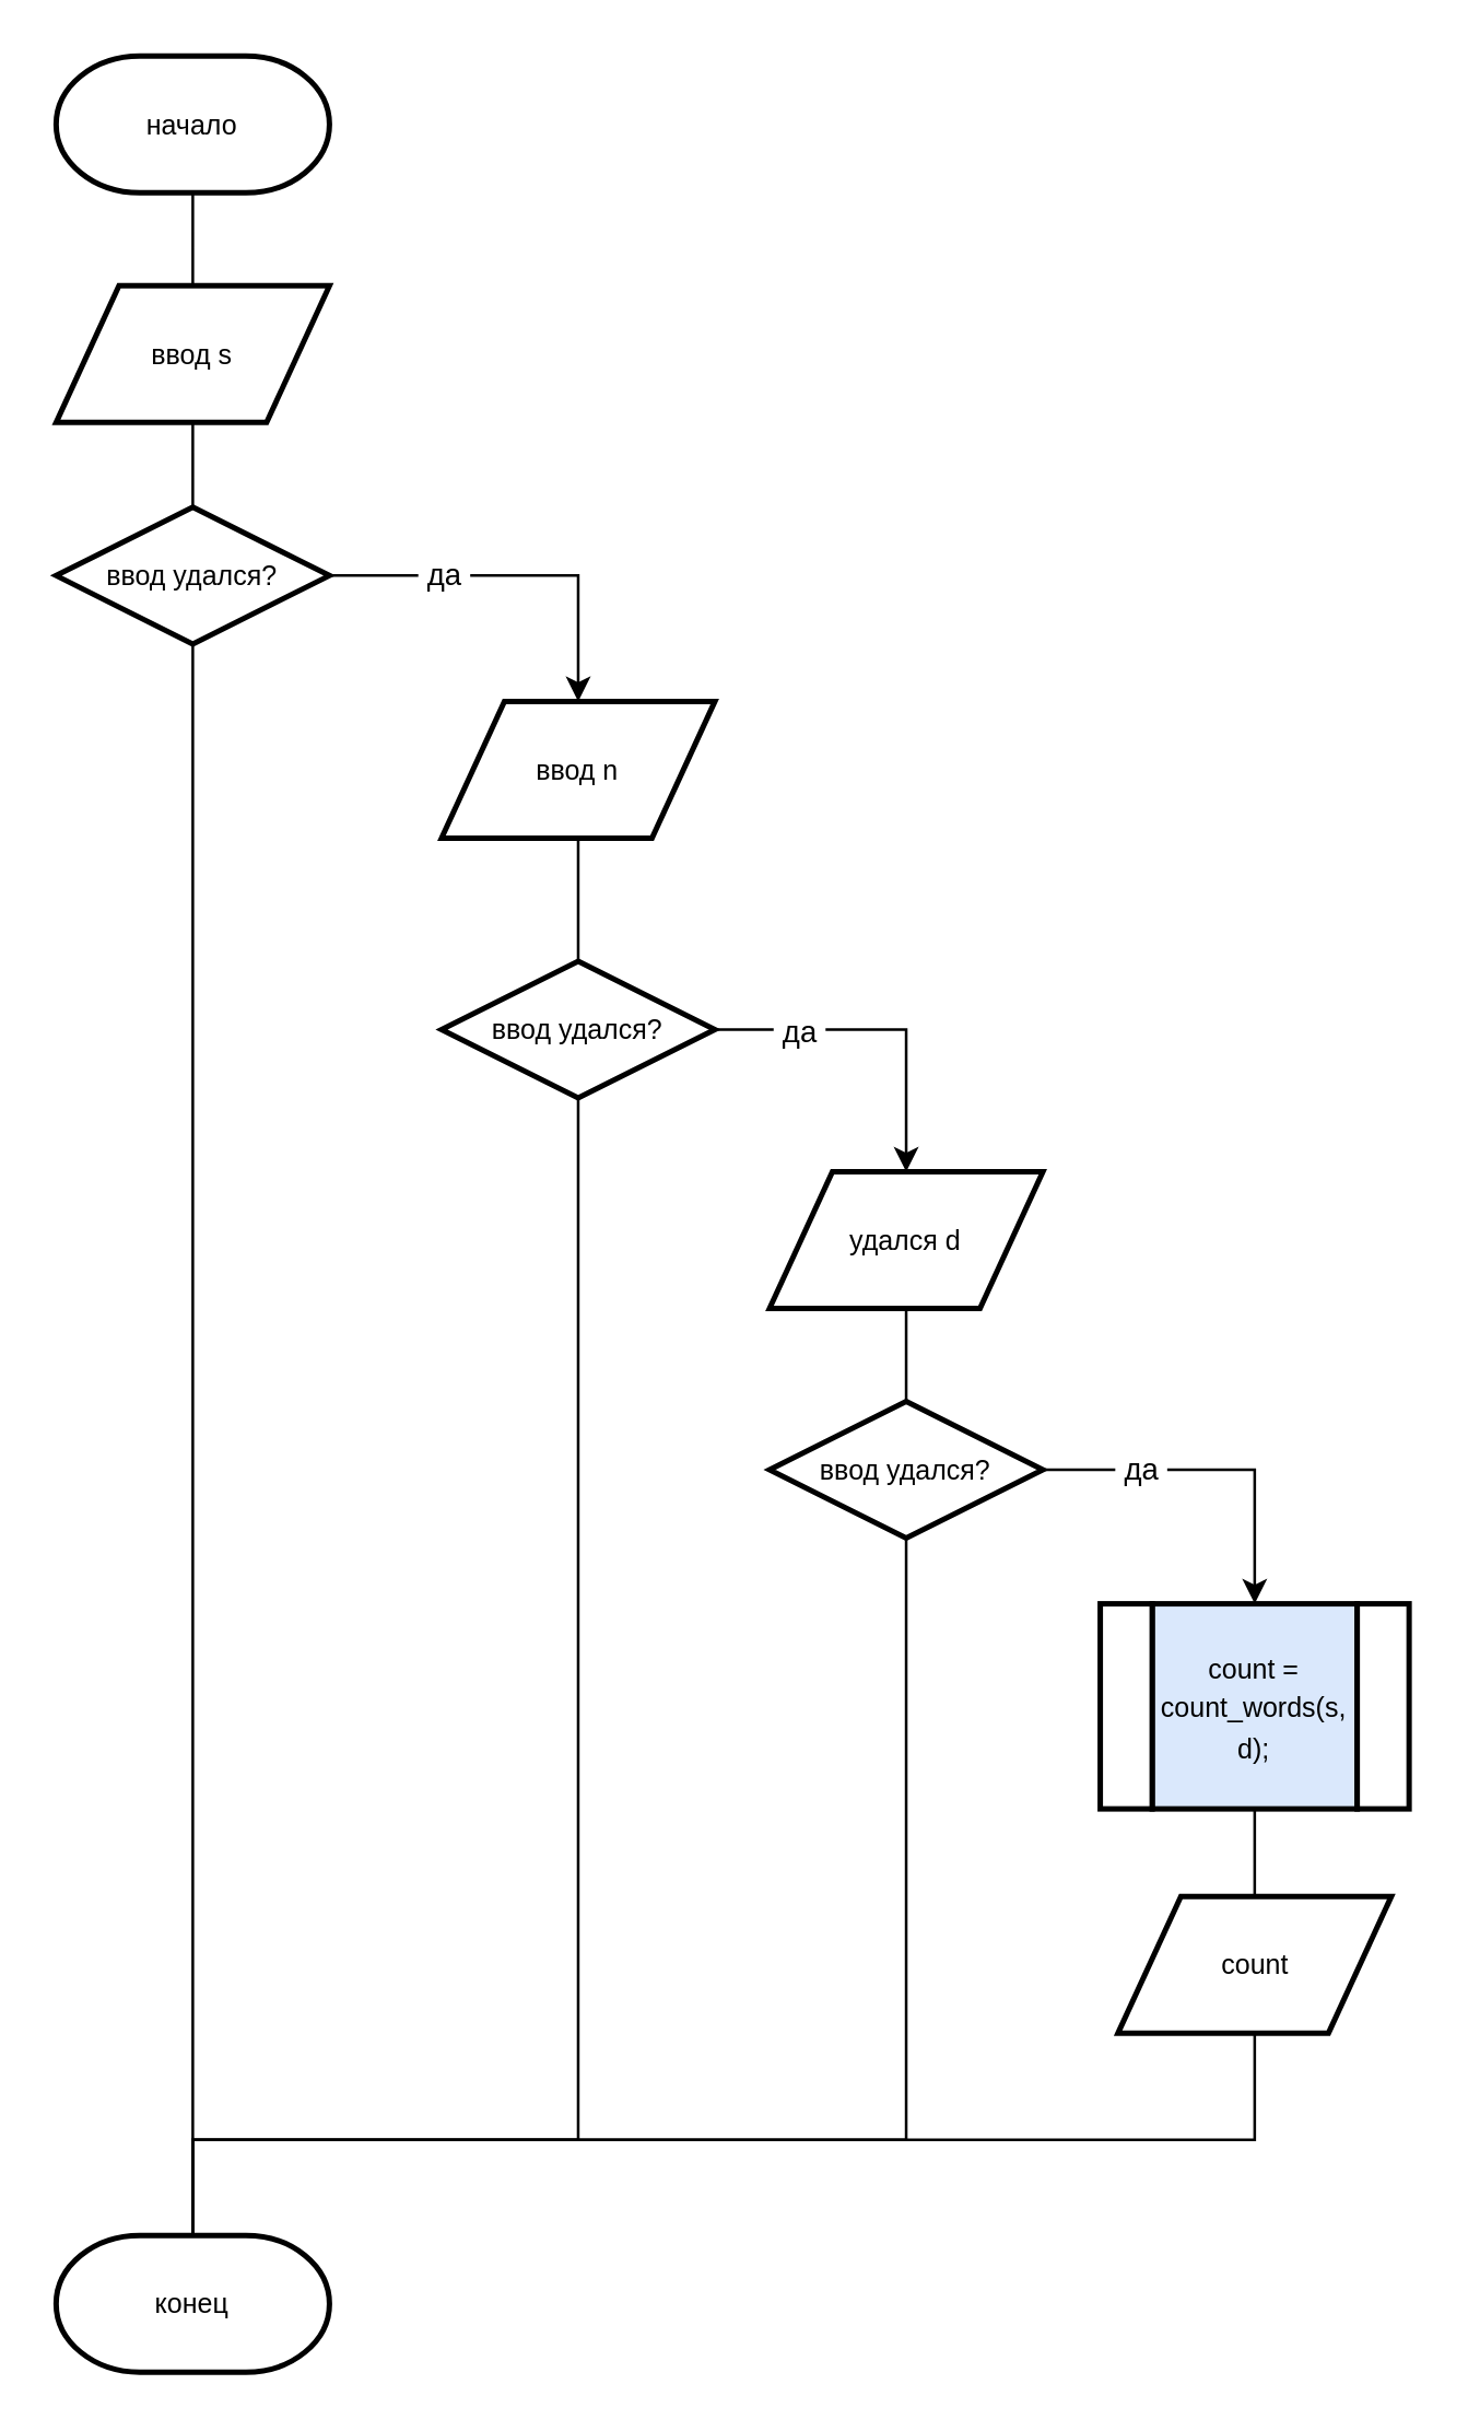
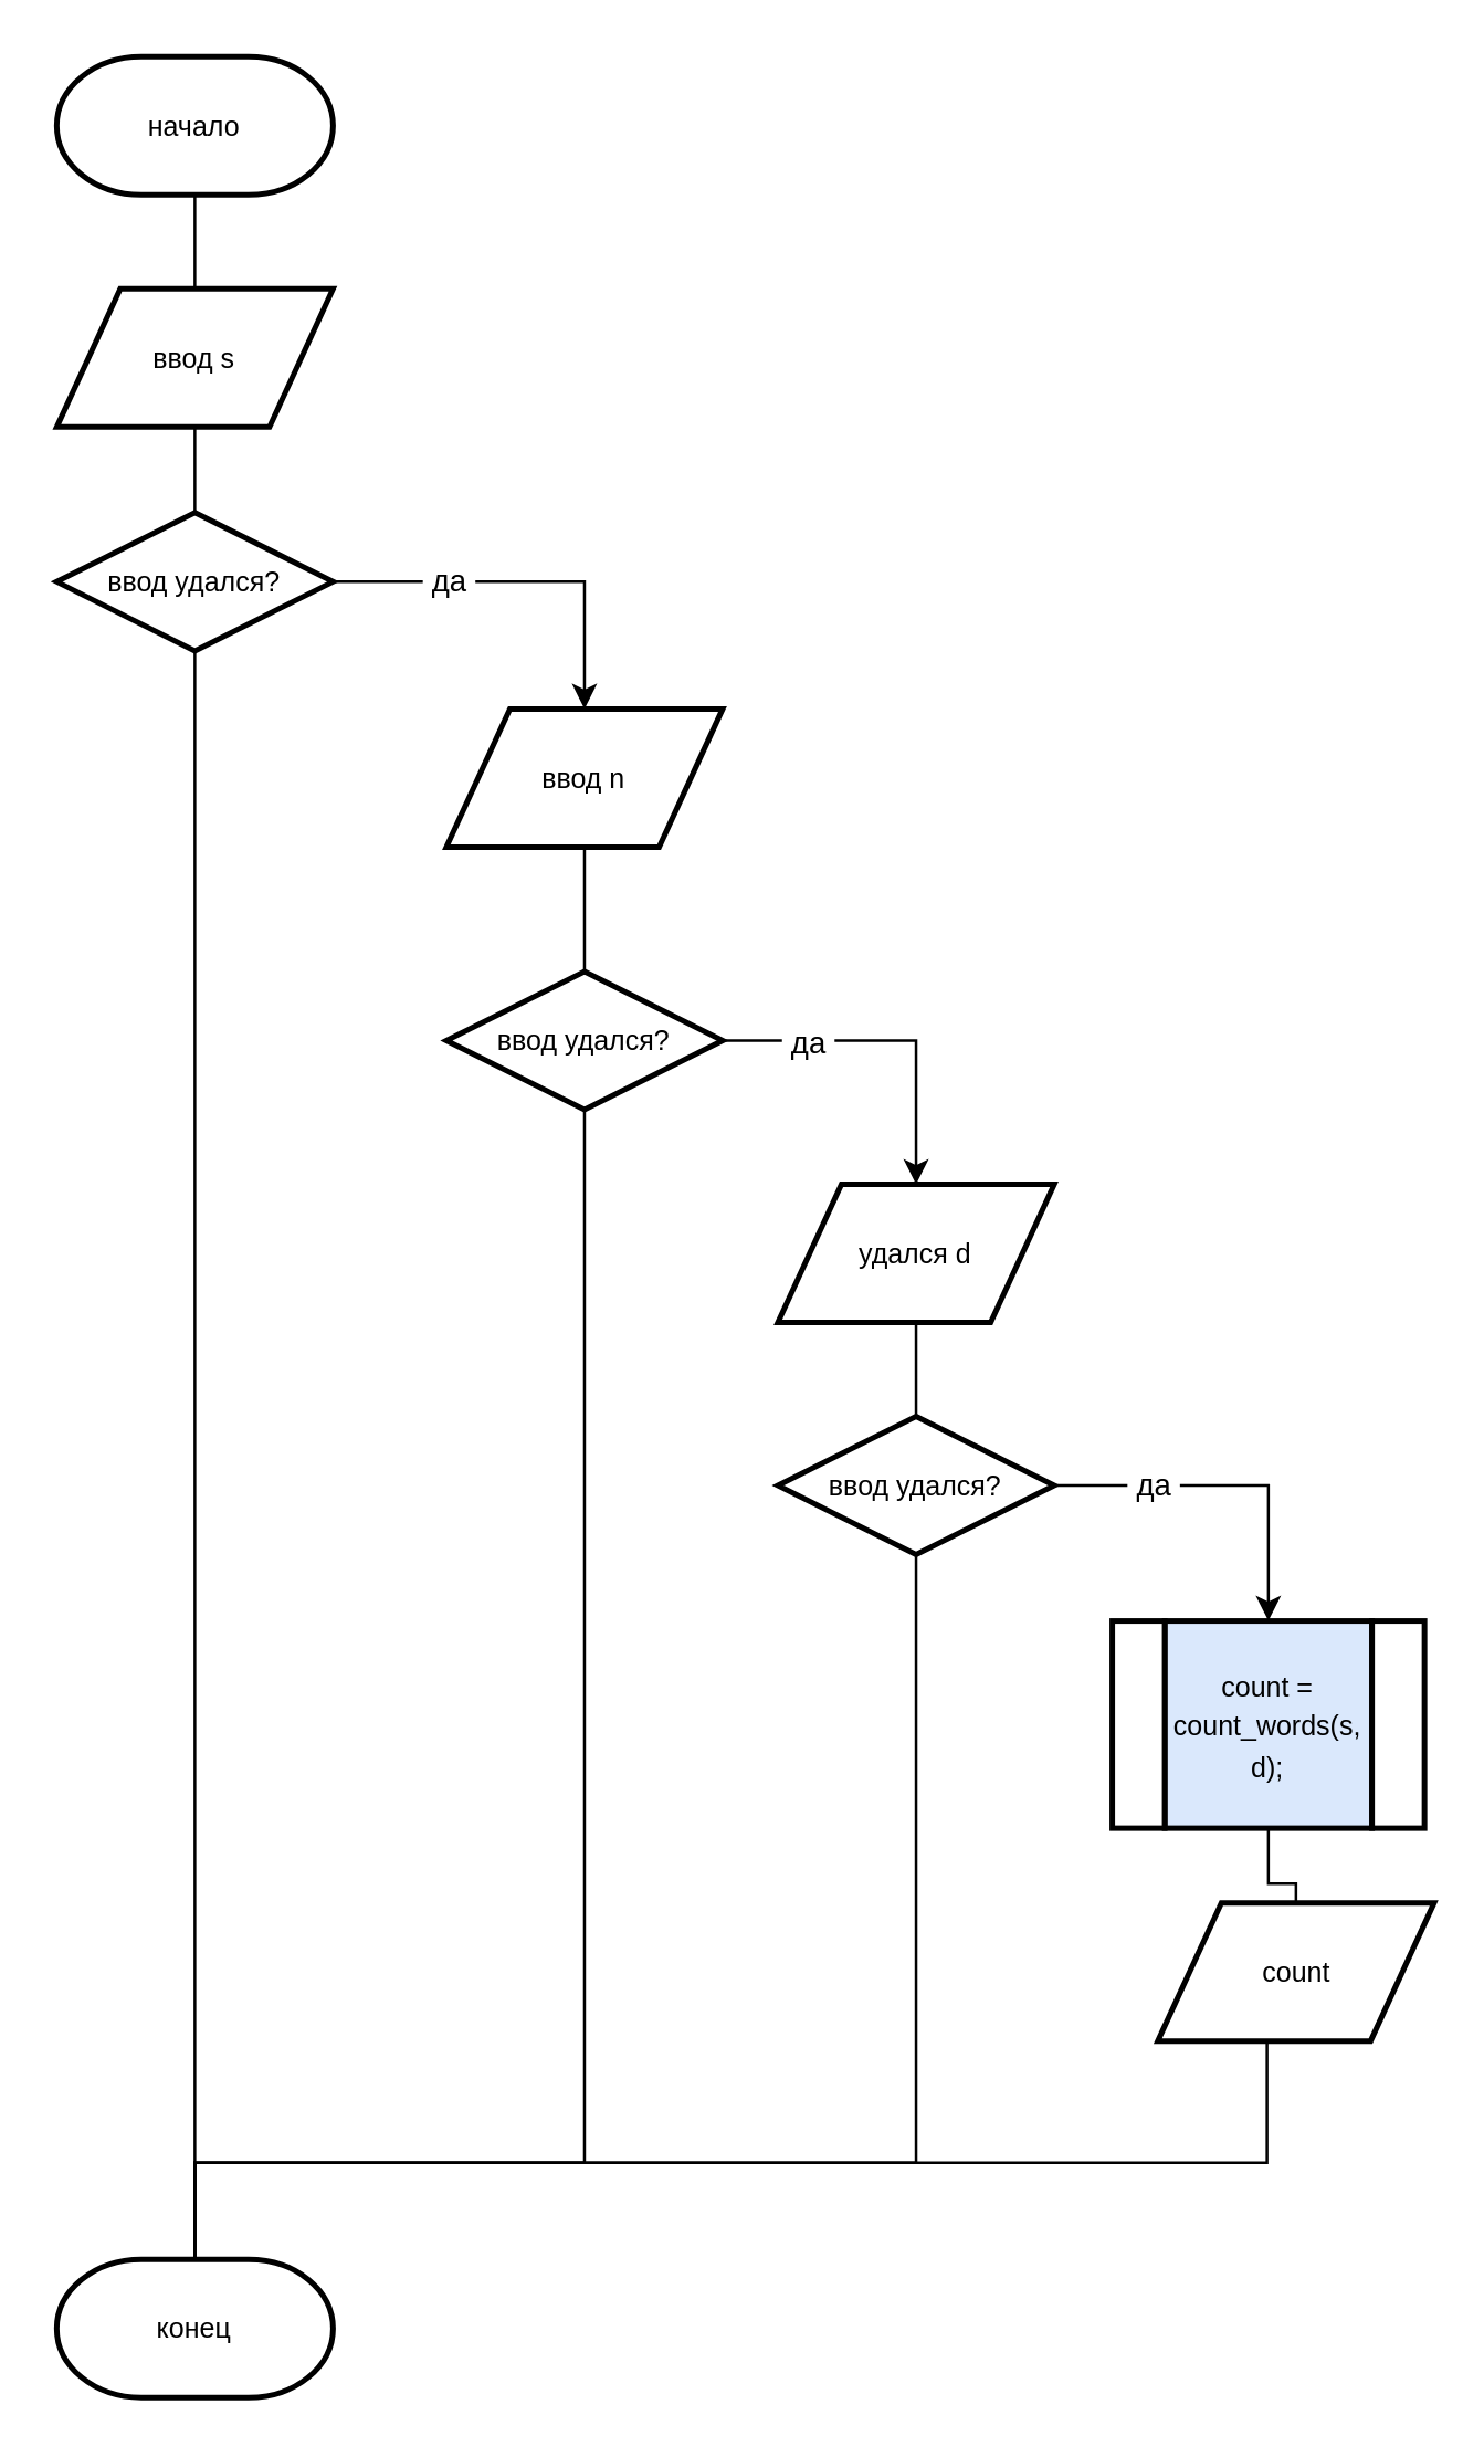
- <mxCell id="18" value="count" style="shape=parallelogram;html=1;strokeWidth=2;perimeter=parallelogramPerimeter;whiteSpace=wrap;rounded=0;arcSize=12;size=0.23;fontSize=10;" parent="1" vertex="1"><mxGeometry x="408.5" y="693" width="100" height="50" as="geometry" /></mxCell>
+ <mxCell id="18" value="count" style="shape=parallelogram;html=1;strokeWidth=2;perimeter=parallelogramPerimeter;whiteSpace=wrap;rounded=0;arcSize=12;size=0.23;fontSize=10;" parent="1" vertex="1"><mxGeometry x="418.5" y="688" width="100" height="50" as="geometry" /></mxCell>
